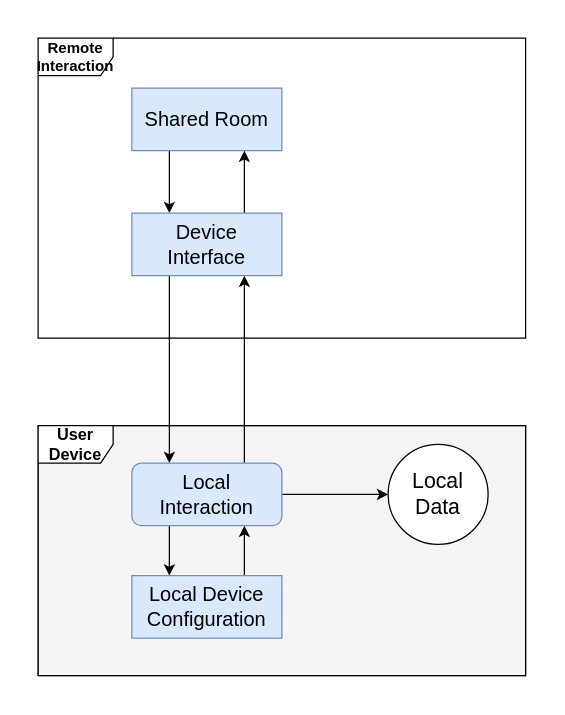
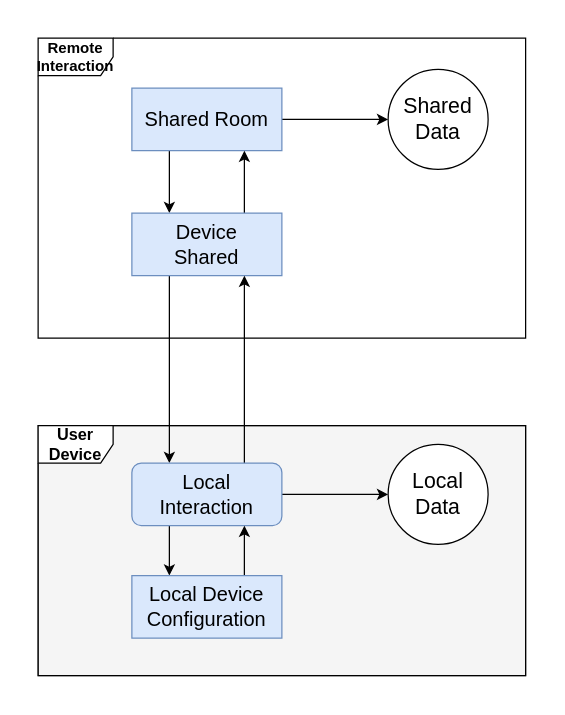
+ <mxCell id="7" style="edgeStyle=orthogonalEdgeStyle;rounded=0;orthogonalLoop=1;jettySize=auto;html=1;exitX=1;exitY=0.5;exitDx=0;exitDy=0;entryX=0;entryY=0.5;entryDx=0;entryDy=0;" parent="1" source="8" target="12" edge="1"><mxGeometry relative="1" as="geometry" /></mxCell>
+ <mxCell id="12" value="Shared&lt;div&gt;Data&lt;/div&gt;" style="ellipse;whiteSpace=wrap;html=1;aspect=fixed;fontSize=17;" parent="1" vertex="1"><mxGeometry x="310" y="55" width="80" height="80" as="geometry" /></mxCell>
- <mxCell id="11" value="Device&lt;div&gt;Interface&lt;/div&gt;" style="html=1;whiteSpace=wrap;fontSize=16;fillColor=#dae8fc;strokeColor=#6c8ebf;" parent="1" vertex="1"><mxGeometry x="105" y="170" width="120" height="50" as="geometry" /></mxCell>
+ <mxCell id="11" value="Device&lt;div&gt;Shared&lt;/div&gt;" style="html=1;whiteSpace=wrap;fontSize=16;fillColor=#dae8fc;strokeColor=#6c8ebf;" parent="1" vertex="1"><mxGeometry x="105" y="170" width="120" height="50" as="geometry" /></mxCell>
